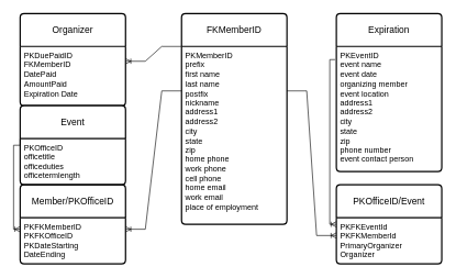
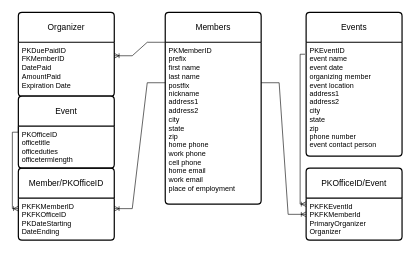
- <mxCell id="4" value="FKMemberID" style="swimlane;childLayout=stackLayout;horizontal=1;startSize=50;horizontalStack=0;rounded=1;fontSize=14;fontStyle=0;strokeWidth=2;resizeParent=0;resizeLast=1;shadow=0;dashed=0;align=center;arcSize=4;whiteSpace=wrap;html=1;" vertex="1" parent="1"><mxGeometry x="275" y="20" width="160" height="320" as="geometry" /></mxCell>
+ <mxCell id="4" value="Members" style="swimlane;childLayout=stackLayout;horizontal=1;startSize=50;horizontalStack=0;rounded=1;fontSize=14;fontStyle=0;strokeWidth=2;resizeParent=0;resizeLast=1;shadow=0;dashed=0;align=center;arcSize=4;whiteSpace=wrap;html=1;" vertex="1" parent="1"><mxGeometry x="275" y="20" width="160" height="320" as="geometry" /></mxCell>
- <mxCell id="6" value="Expiration" style="swimlane;childLayout=stackLayout;horizontal=1;startSize=50;horizontalStack=0;rounded=1;fontSize=14;fontStyle=0;strokeWidth=2;resizeParent=0;resizeLast=1;shadow=0;dashed=0;align=center;arcSize=4;whiteSpace=wrap;html=1;" vertex="1" parent="1"><mxGeometry x="510" y="20" width="160" height="240" as="geometry" /></mxCell>
+ <mxCell id="6" value="Events" style="swimlane;childLayout=stackLayout;horizontal=1;startSize=50;horizontalStack=0;rounded=1;fontSize=14;fontStyle=0;strokeWidth=2;resizeParent=0;resizeLast=1;shadow=0;dashed=0;align=center;arcSize=4;whiteSpace=wrap;html=1;" vertex="1" parent="1"><mxGeometry x="510" y="20" width="160" height="240" as="geometry" /></mxCell>
